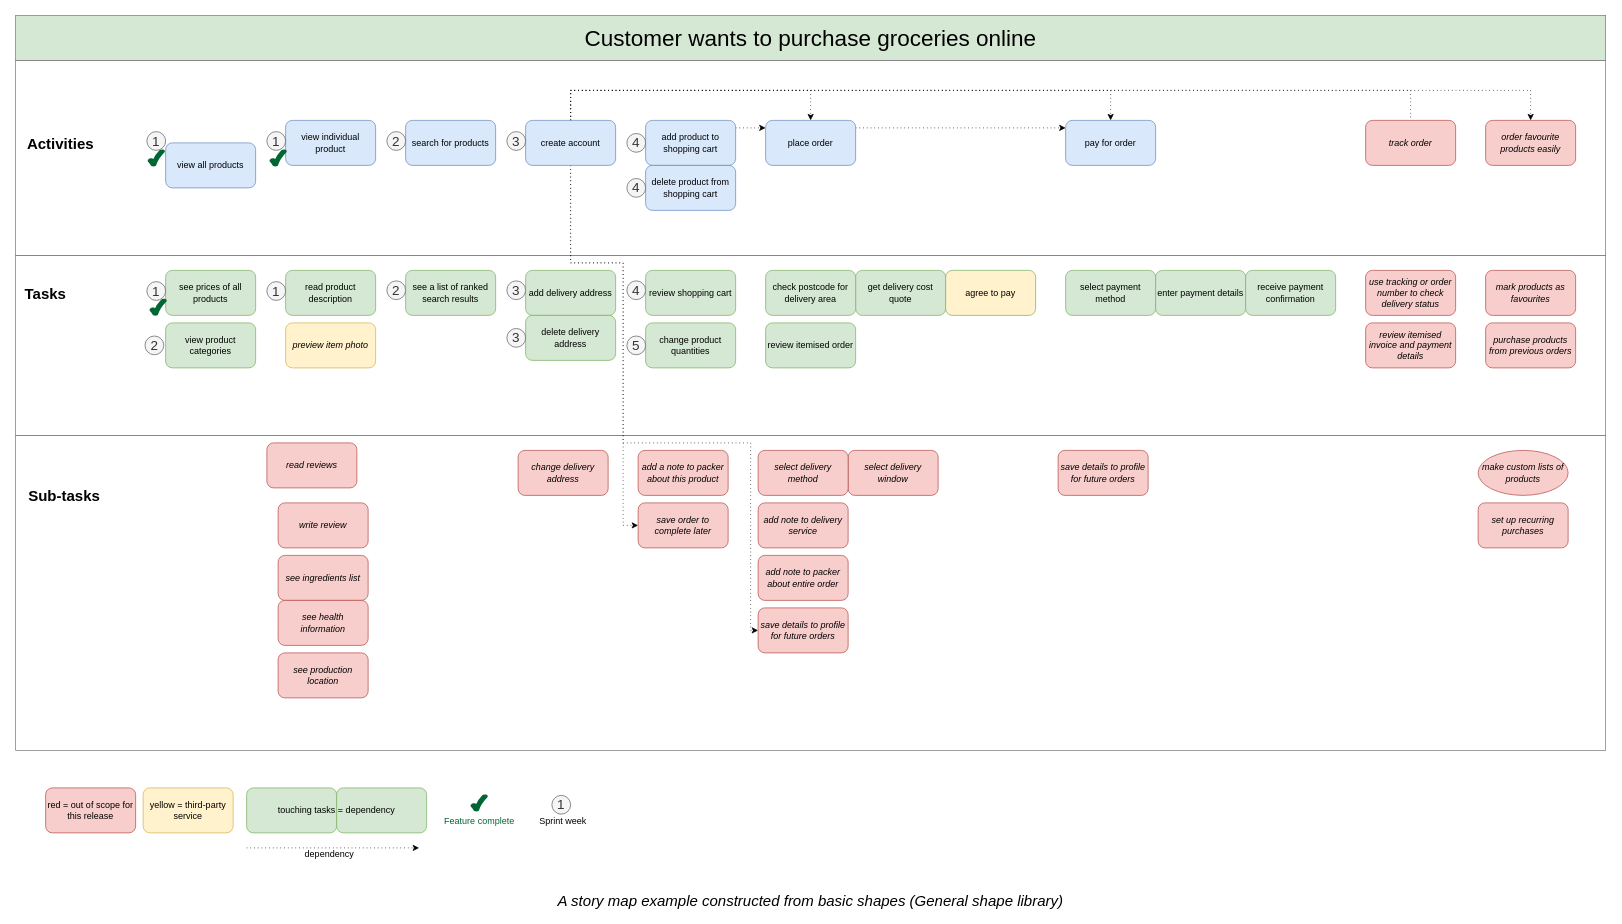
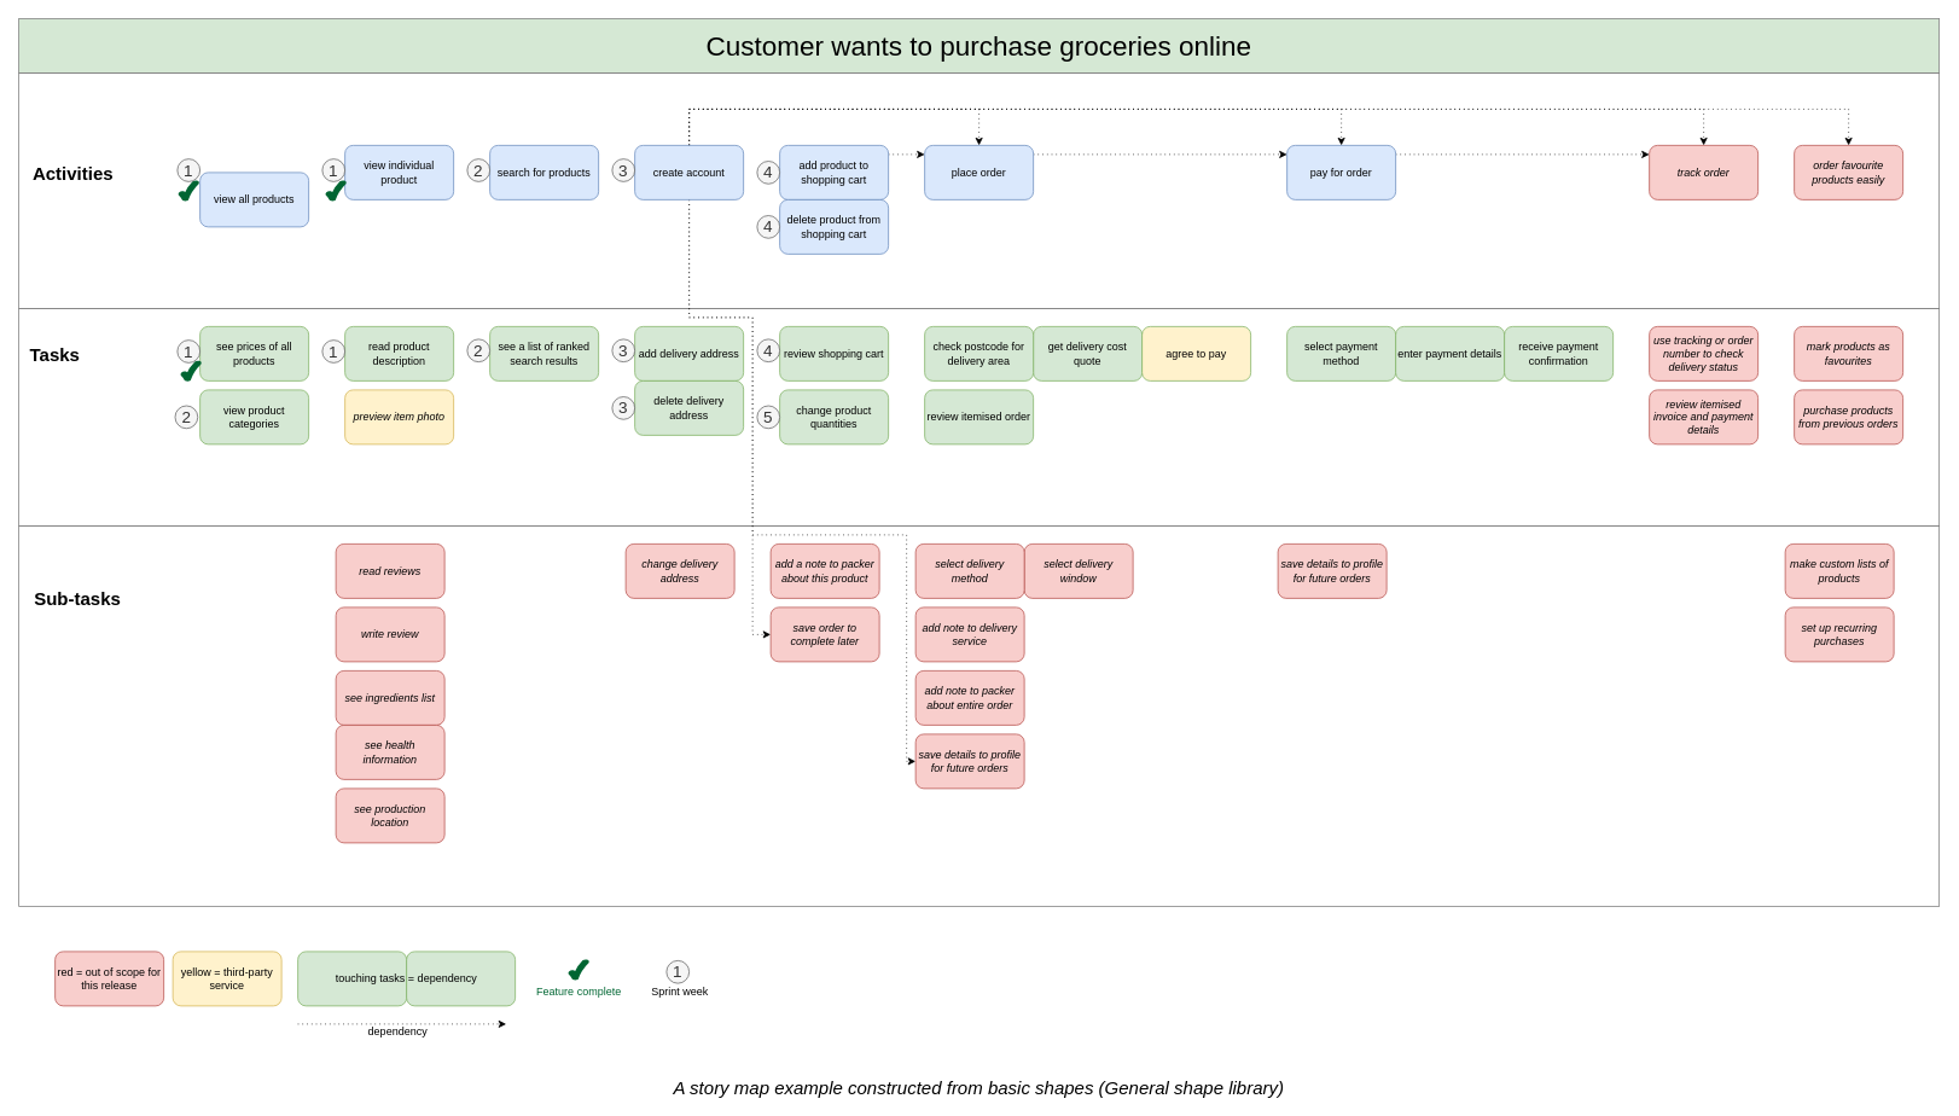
- <mxCell id="16" style="edgeStyle=orthogonalEdgeStyle;rounded=0;orthogonalLoop=1;jettySize=auto;html=1;dashed=1;dashPattern=1 4;endArrow=none;" parent="1" source="42" target="37" edge="1"><mxGeometry relative="1" as="geometry"><Array as="points"><mxPoint x="760" y="120" /><mxPoint x="1880" y="120" /></Array></mxGeometry></mxCell>
+ <mxCell id="16" style="edgeStyle=orthogonalEdgeStyle;rounded=0;orthogonalLoop=1;jettySize=auto;html=1;dashed=1;dashPattern=1 4;" parent="1" source="42" target="37" edge="1"><mxGeometry relative="1" as="geometry"><Array as="points"><mxPoint x="760" y="120" /><mxPoint x="1880" y="120" /></Array></mxGeometry></mxCell>
+ <mxCell id="32" style="edgeStyle=orthogonalEdgeStyle;rounded=0;orthogonalLoop=1;jettySize=auto;html=1;dashed=1;dashPattern=1 4;" parent="1" source="33" target="37" edge="1"><mxGeometry relative="1" as="geometry"><Array as="points"><mxPoint x="1680" y="170" /><mxPoint x="1680" y="170" /></Array></mxGeometry></mxCell>
- <mxCell id="23" value="read reviews" style="rounded=1;whiteSpace=wrap;html=1;fillColor=#f8cecc;strokeColor=#b85450;fontStyle=2" parent="1" vertex="1"><mxGeometry x="355" y="590" width="120" height="60" as="geometry" /></mxCell>
+ <mxCell id="23" value="read reviews" style="rounded=1;whiteSpace=wrap;html=1;fillColor=#f8cecc;strokeColor=#b85450;fontStyle=2" parent="1" vertex="1"><mxGeometry x="370" y="600" width="120" height="60" as="geometry" /></mxCell>
- <mxCell id="55" value="make custom lists of products" style="ellipse;whiteSpace=wrap;html=1;fillColor=#f8cecc;strokeColor=#b85450;fontStyle=2;" parent="1" vertex="1"><mxGeometry x="1970" y="600" width="120" height="60" as="geometry" /></mxCell>
+ <mxCell id="55" value="make custom lists of products" style="rounded=1;whiteSpace=wrap;html=1;fillColor=#f8cecc;strokeColor=#b85450;fontStyle=2" parent="1" vertex="1"><mxGeometry x="1970" y="600" width="120" height="60" as="geometry" /></mxCell>
